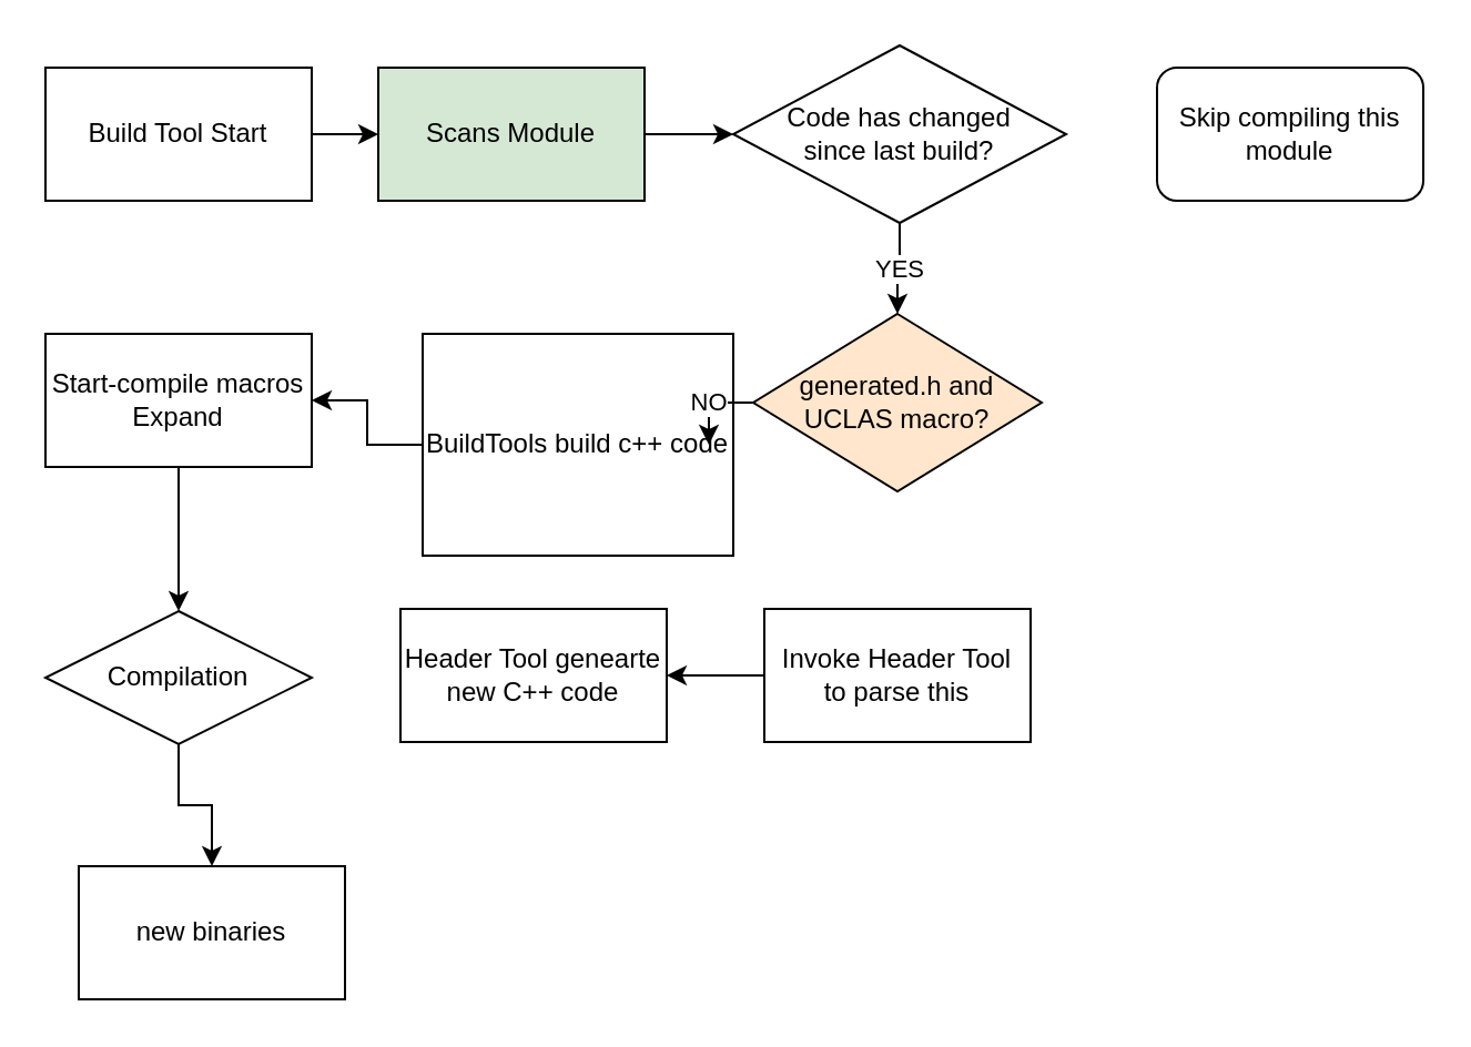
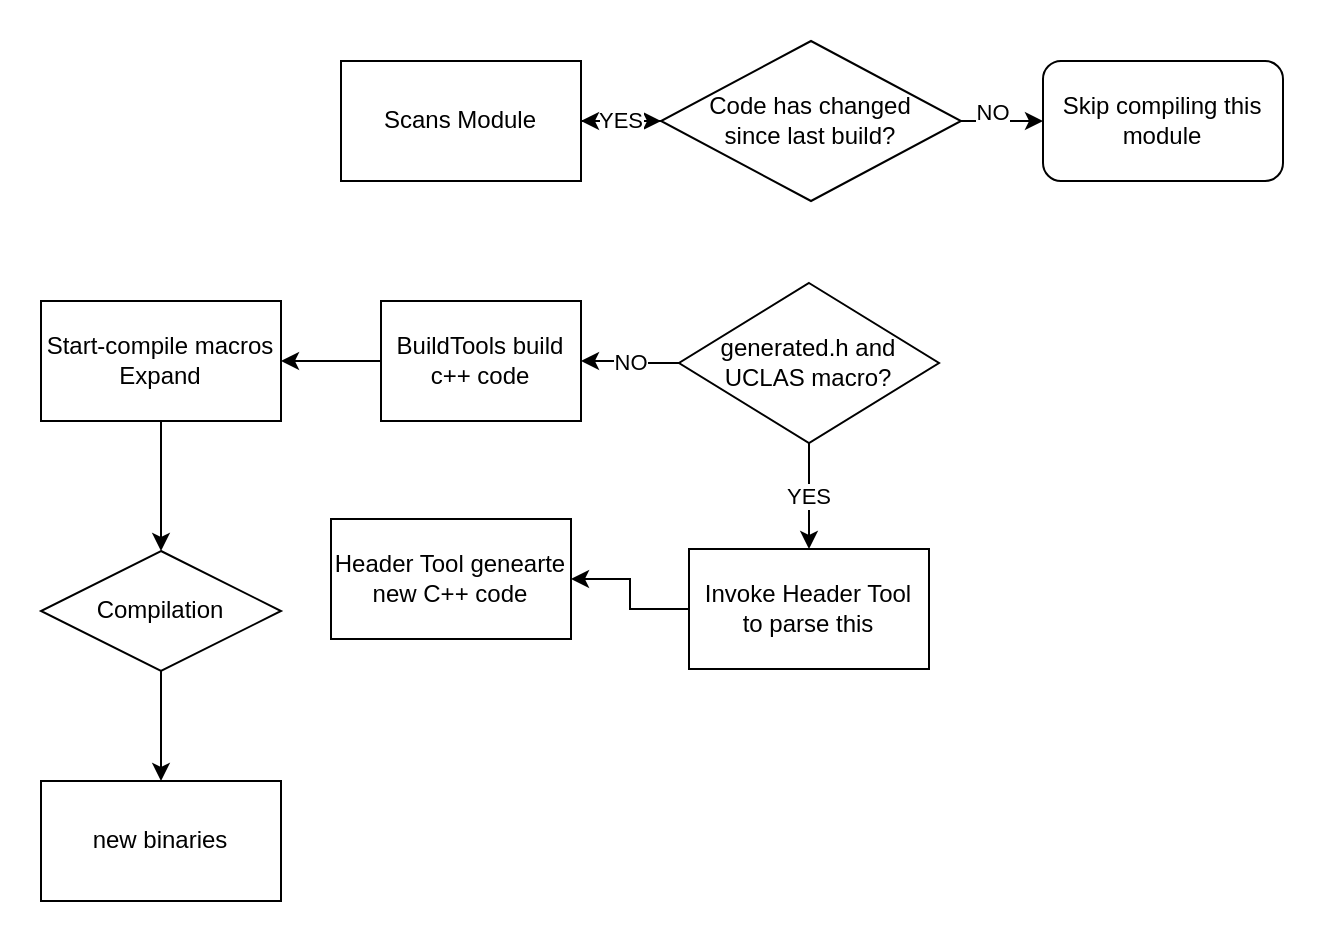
- <mxCell id="3" value="Build Tool Start" style="rounded=0;whiteSpace=wrap;html=1;" vertex="1" parent="1"><mxGeometry y="30" width="120" height="60" as="geometry" x="20" /></mxCell>
- <mxCell id="2" value="" style="edgeStyle=orthogonalEdgeStyle;rounded=0;orthogonalLoop=1;jettySize=auto;html=1;" edge="1" parent="1" source="3" target="5"><mxGeometry relative="1" as="geometry" /></mxCell>
- <mxCell id="5" value="Scans Module" style="whiteSpace=wrap;html=1;rounded=0;fillColor=#d5e8d4;" vertex="1" parent="1"><mxGeometry x="170" y="30" width="120" height="60" as="geometry" /></mxCell>
+ <mxCell id="5" value="Scans Module" style="whiteSpace=wrap;html=1;rounded=0;" vertex="1" parent="1"><mxGeometry x="170" y="30" width="120" height="60" as="geometry" /></mxCell>
+ <mxCell id="6" value="" style="edgeStyle=orthogonalEdgeStyle;rounded=0;orthogonalLoop=1;jettySize=auto;html=1;" edge="1" parent="1" source="9" target="10"><mxGeometry relative="1" as="geometry" /></mxCell>
+ <mxCell id="7" value="NO" style="edgeLabel;html=1;align=center;verticalAlign=middle;resizable=0;points=[];" vertex="1" connectable="0" parent="6"><mxGeometry x="-0.268" y="5" relative="1" as="geometry"><mxPoint as="offset" /></mxGeometry></mxCell>
- <mxCell id="8" value="YES" style="edgeStyle=orthogonalEdgeStyle;rounded=0;orthogonalLoop=1;jettySize=auto;html=1;entryX=0.5;entryY=0;entryDx=0;entryDy=0;" edge="1" parent="1" source="9" target="15"><mxGeometry relative="1" as="geometry"><mxPoint x="405" y="190" as="targetPoint" /></mxGeometry></mxCell>
+ <mxCell id="8" value="YES" style="edgeStyle=orthogonalEdgeStyle;rounded=0;orthogonalLoop=1;jettySize=auto;html=1;" edge="1" parent="1" source="9" target="5"><mxGeometry relative="1" as="geometry"><mxPoint x="405" y="190" as="targetPoint" /></mxGeometry></mxCell>
- <mxCell id="15" value="&lt;span style=&quot;&quot;&gt;generated.h and UCLAS macro?&lt;/span&gt;" style="rhombus;whiteSpace=wrap;html=1;fillColor=#ffe6cc;" vertex="1" parent="1"><mxGeometry x="339" y="141" width="130" height="80" as="geometry" /></mxCell>
+ <mxCell id="15" value="&lt;span style=&quot;&quot;&gt;generated.h and UCLAS macro?&lt;/span&gt;" style="rhombus;whiteSpace=wrap;html=1;" vertex="1" parent="1"><mxGeometry x="339" y="141" width="130" height="80" as="geometry" /></mxCell>
- <mxCell id="12" value="BuildTools build c++ code" style="whiteSpace=wrap;html=1;" vertex="1" parent="1"><mxGeometry x="190" y="150" width="140" height="100" as="geometry" /></mxCell>
+ <mxCell id="12" value="BuildTools build c++ code" style="whiteSpace=wrap;html=1;" vertex="1" parent="1"><mxGeometry x="190" y="150" width="100" height="60" as="geometry" /></mxCell>
+ <mxCell id="14" value="YES" style="edgeStyle=orthogonalEdgeStyle;rounded=0;orthogonalLoop=1;jettySize=auto;html=1;" edge="1" parent="1" source="15" target="17"><mxGeometry relative="1" as="geometry" /></mxCell>
- <mxCell id="18" value="Header Tool genearte&lt;br&gt;new C++ code" style="whiteSpace=wrap;html=1;" vertex="1" parent="1"><mxGeometry x="180" y="274" width="120" height="60" as="geometry" /></mxCell>
+ <mxCell id="18" value="Header Tool genearte&lt;br&gt;new C++ code" style="whiteSpace=wrap;html=1;" vertex="1" parent="1"><mxGeometry x="165" y="259" width="120" height="60" as="geometry" /></mxCell>
- <mxCell id="23" value="new binaries" style="whiteSpace=wrap;html=1;" vertex="1" parent="1"><mxGeometry x="35" y="390" width="120" height="60" as="geometry" /></mxCell>
+ <mxCell id="23" value="new binaries" style="whiteSpace=wrap;html=1;" vertex="1" parent="1"><mxGeometry y="390" width="120" height="60" as="geometry" x="20" /></mxCell>
